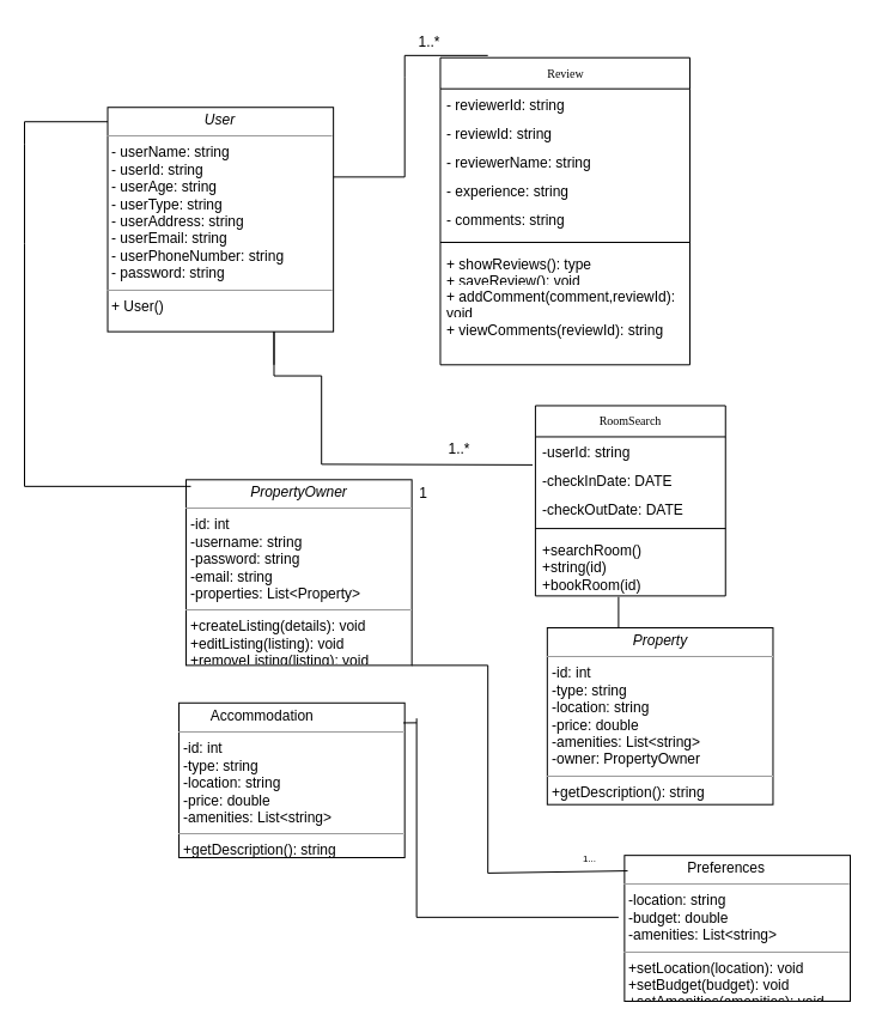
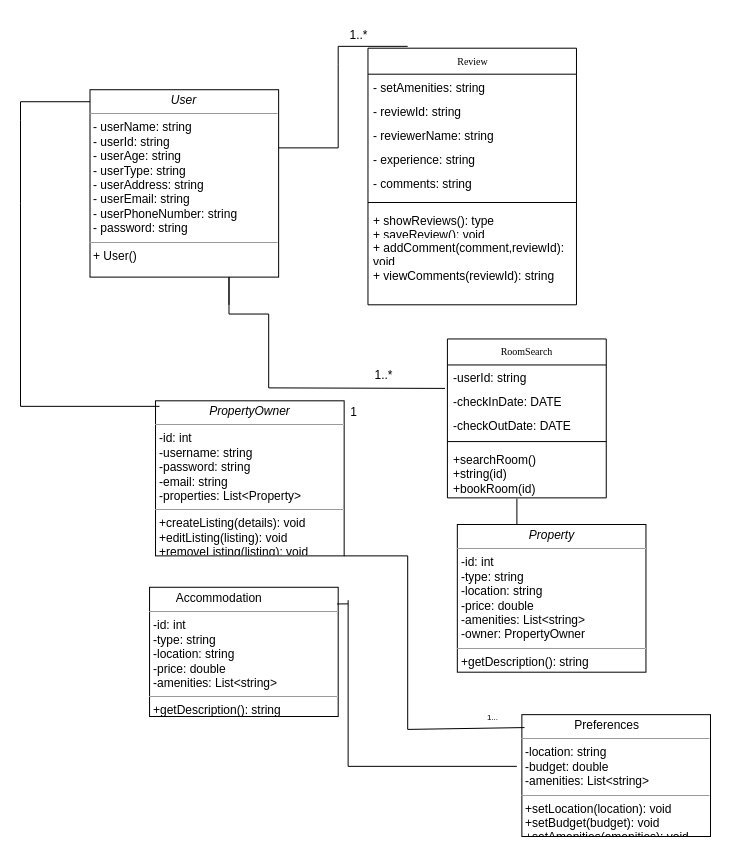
- <mxCell id="4" value="- reviewerId: string" style="text;html=1;strokeColor=none;fillColor=none;align=left;verticalAlign=top;spacingLeft=4;spacingRight=4;whiteSpace=wrap;overflow=hidden;rotatable=0;points=[[0,0.5],[1,0.5]];portConstraint=eastwest;" parent="3" vertex="1"><mxGeometry y="26" width="208.489" height="24" as="geometry" /></mxCell>
+ <mxCell id="4" value="- setAmenities: string" style="text;html=1;strokeColor=none;fillColor=none;align=left;verticalAlign=top;spacingLeft=4;spacingRight=4;whiteSpace=wrap;overflow=hidden;rotatable=0;points=[[0,0.5],[1,0.5]];portConstraint=eastwest;" parent="3" vertex="1"><mxGeometry y="26" width="208.489" height="24" as="geometry" /></mxCell>
